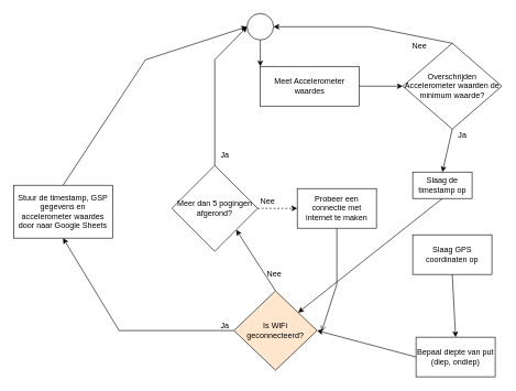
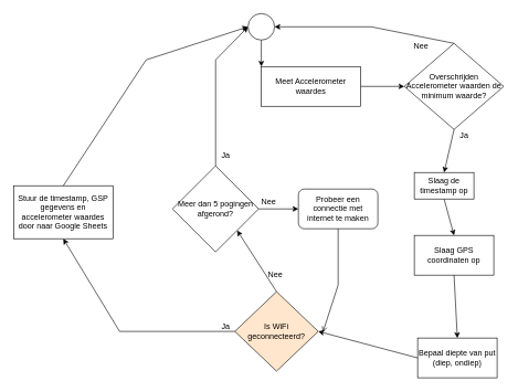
- <mxCell id="20" value="" style="endArrow=classic;html=1;rounded=0;exitX=1;exitY=0.5;exitDx=0;exitDy=0;entryX=0;entryY=0.5;entryDx=0;entryDy=0;dashed=1;" parent="1" source="16" target="19" edge="1"><mxGeometry width="50" height="50" relative="1" as="geometry"><mxPoint x="390" y="270" as="sourcePoint" /><mxPoint x="440" y="220" as="targetPoint" /></mxGeometry></mxCell>
+ <mxCell id="20" value="" style="endArrow=classic;html=1;rounded=0;exitX=1;exitY=0.5;exitDx=0;exitDy=0;entryX=0;entryY=0.5;entryDx=0;entryDy=0;" parent="1" source="16" target="19" edge="1"><mxGeometry width="50" height="50" relative="1" as="geometry"><mxPoint x="390" y="270" as="sourcePoint" /><mxPoint x="440" y="220" as="targetPoint" /></mxGeometry></mxCell>
- <mxCell id="19" value="Probeer een connectie met internet te maken" style="rounded=0;whiteSpace=wrap;html=1;" parent="1" vertex="1"><mxGeometry x="450" y="285" width="120" height="60" as="geometry" /></mxCell>
+ <mxCell id="19" value="Probeer een connectie met internet te maken" style="whiteSpace=wrap;html=1;rounded=1;" parent="1" vertex="1"><mxGeometry x="450" y="285" width="120" height="60" as="geometry" /></mxCell>
- <mxCell id="10" value="" style="endArrow=classic;html=1;rounded=0;exitX=0.5;exitY=1;exitDx=0;exitDy=0;" parent="1" source="23" target="14" edge="1"><mxGeometry width="50" height="50" relative="1" as="geometry"><mxPoint x="660" y="330" as="sourcePoint" /><mxPoint x="665" y="340" as="targetPoint" /></mxGeometry></mxCell>
+ <mxCell id="10" value="" style="endArrow=classic;html=1;rounded=0;entryX=0.5;entryY=0;entryDx=0;entryDy=0;exitX=0.5;exitY=1;exitDx=0;exitDy=0;" parent="1" source="23" target="5" edge="1"><mxGeometry width="50" height="50" relative="1" as="geometry"><mxPoint x="660" y="330" as="sourcePoint" /><mxPoint x="665" y="340" as="targetPoint" /></mxGeometry></mxCell>
